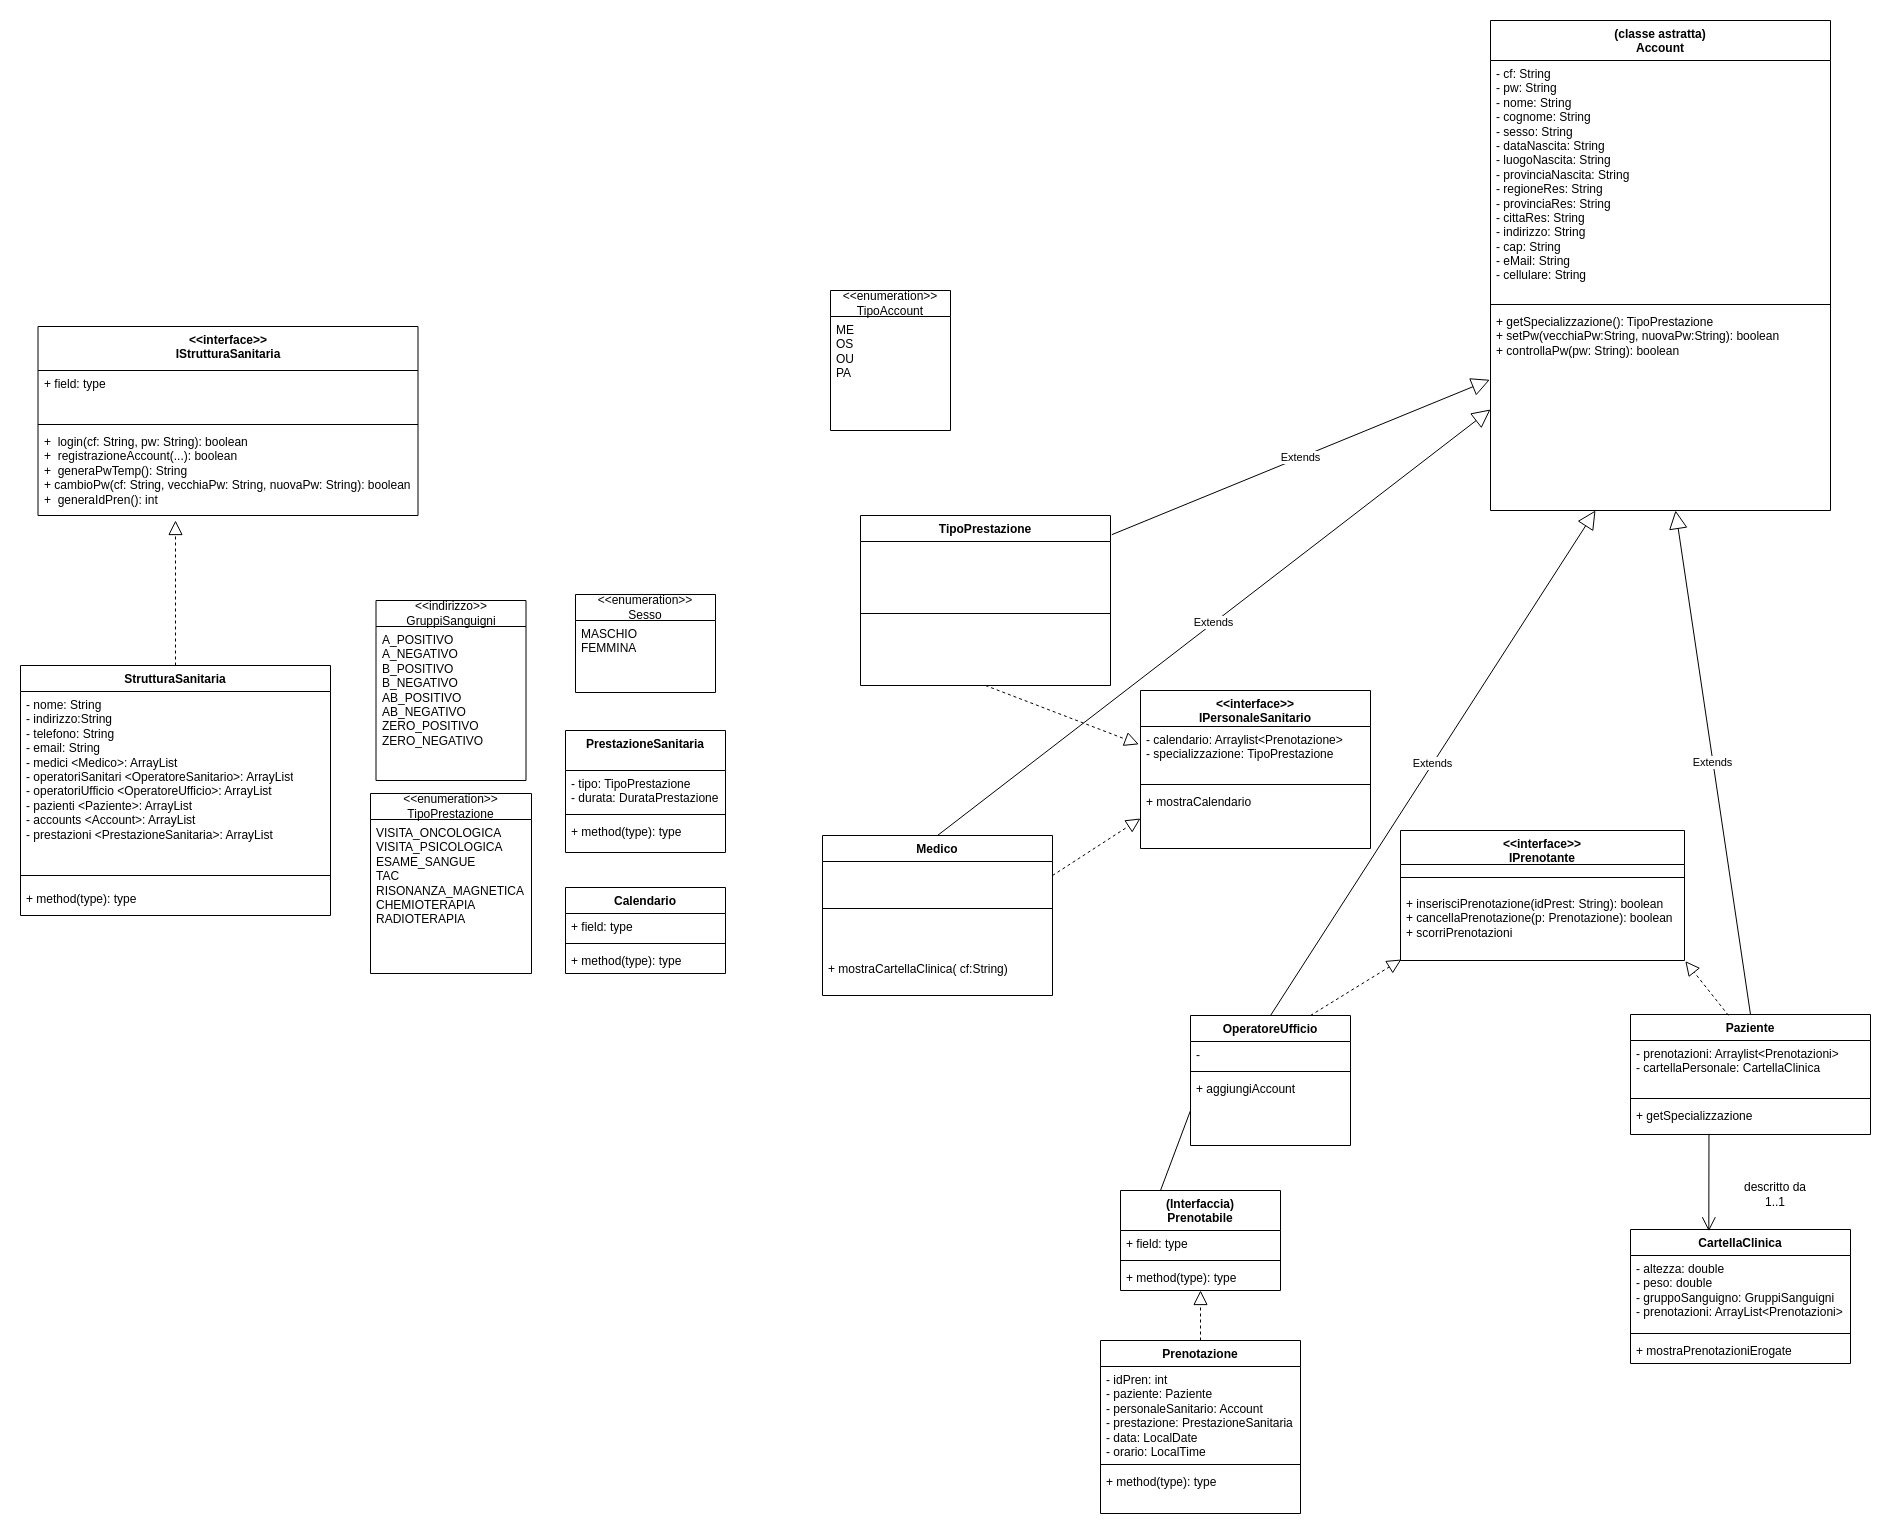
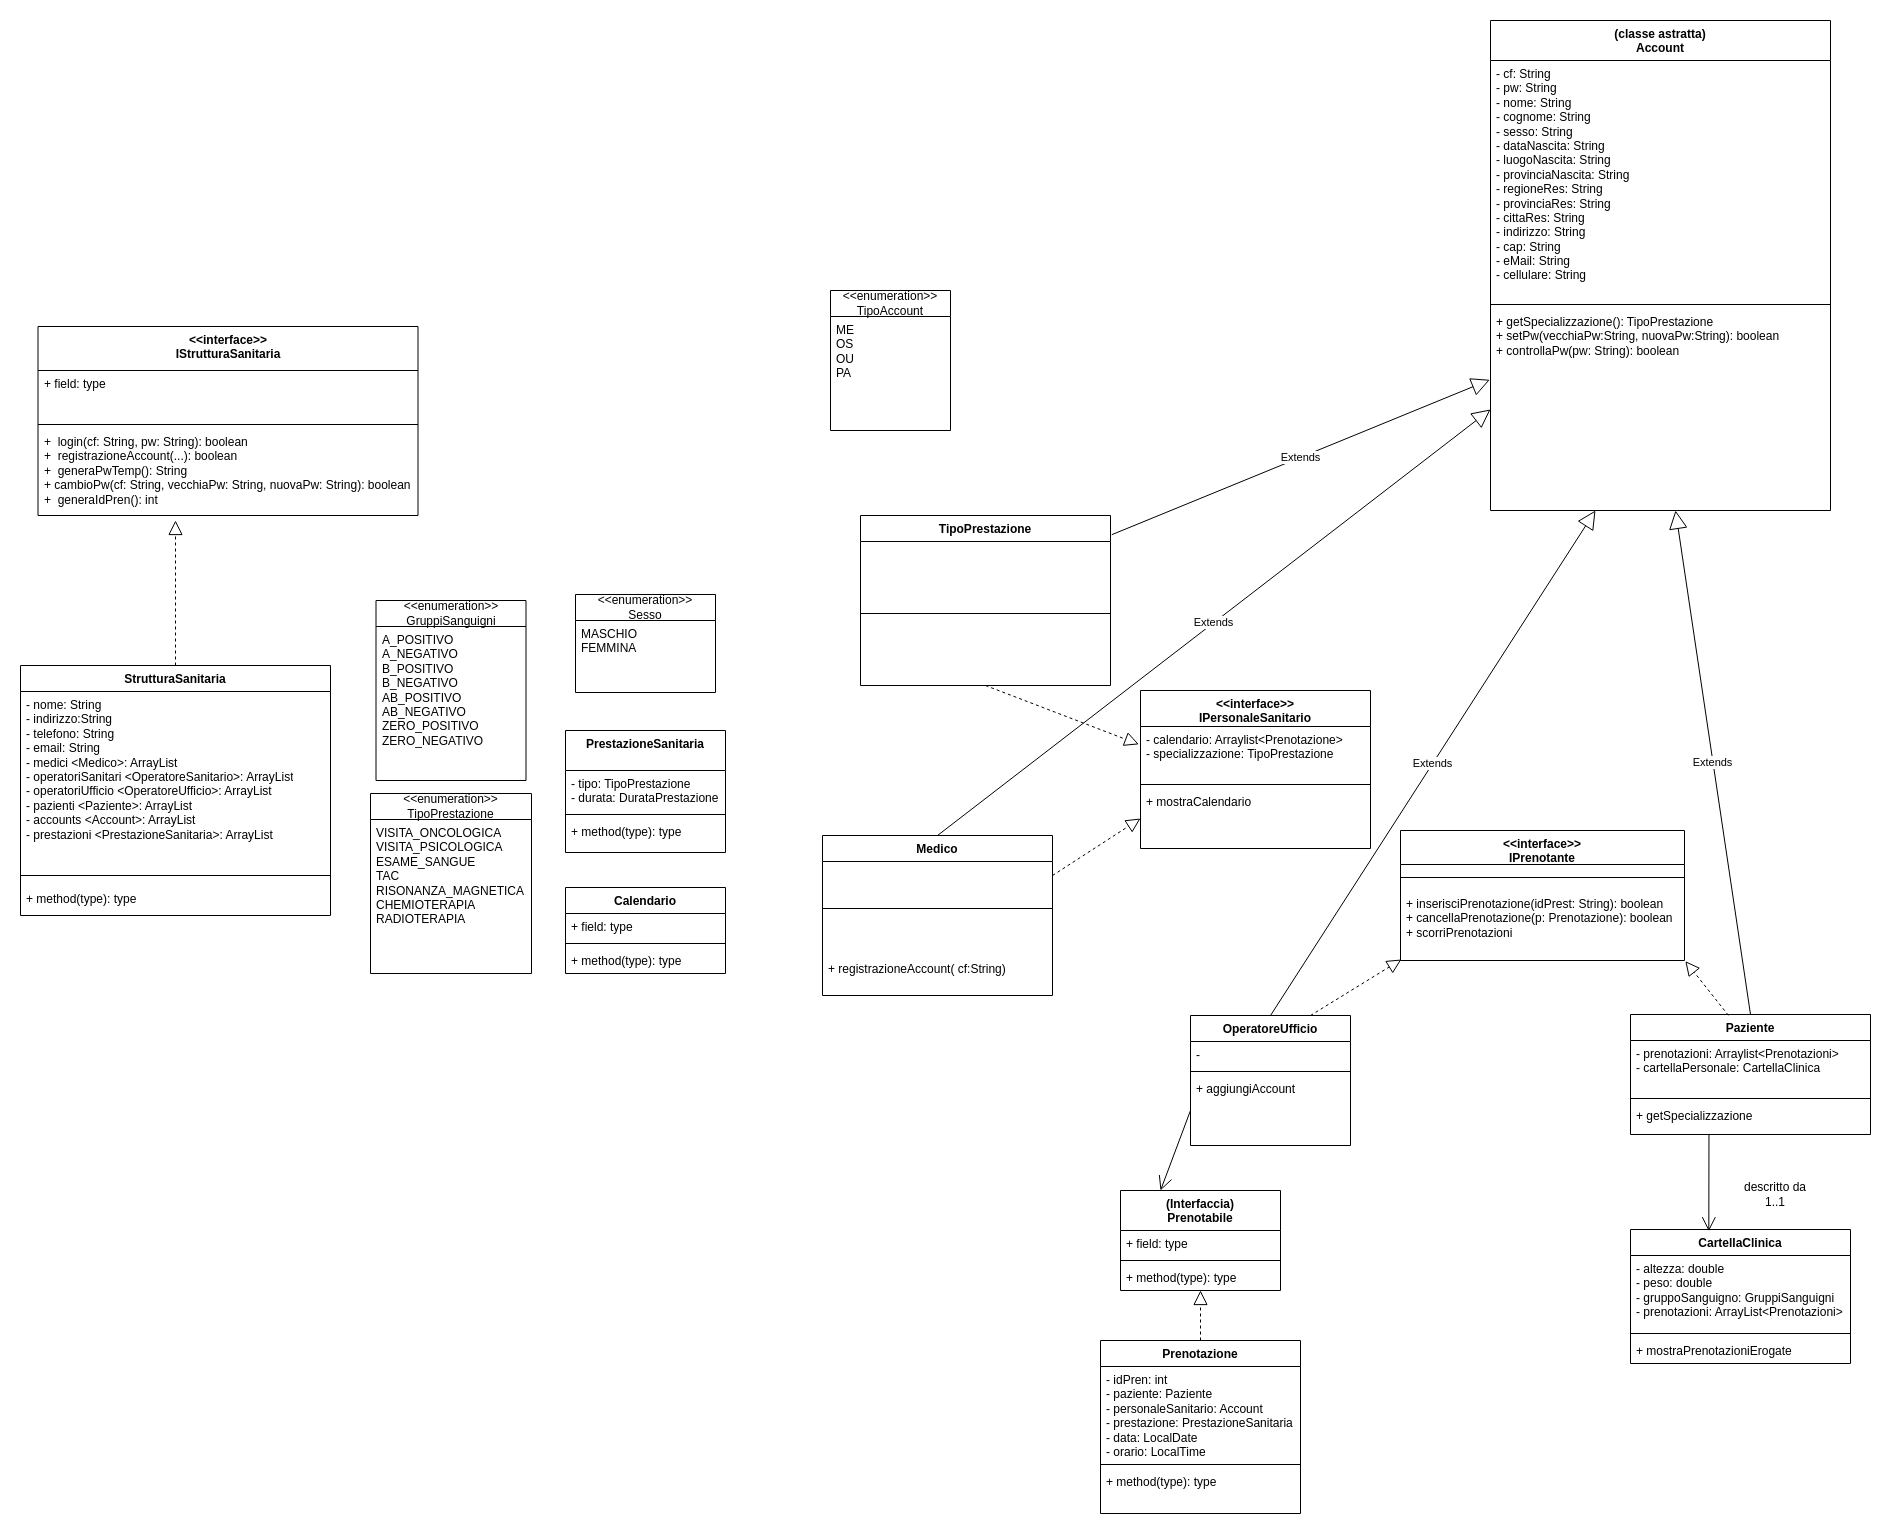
- <mxCell id="62" value="&amp;lt;&amp;lt;indirizzo&amp;gt;&amp;gt;&lt;br style=&quot;border-color: var(--border-color);&quot;&gt;GruppiSanguigni" style="swimlane;fontStyle=0;childLayout=stackLayout;horizontal=1;startSize=26;fillColor=none;horizontalStack=0;resizeParent=1;resizeParentMax=0;resizeLast=0;collapsible=1;marginBottom=0;whiteSpace=wrap;html=1;" parent="1" vertex="1"><mxGeometry x="375.5" y="600" width="150" height="180" as="geometry" /></mxCell>
+ <mxCell id="62" value="&amp;lt;&amp;lt;enumeration&amp;gt;&amp;gt;&lt;br style=&quot;border-color: var(--border-color);&quot;&gt;GruppiSanguigni" style="swimlane;fontStyle=0;childLayout=stackLayout;horizontal=1;startSize=26;fillColor=none;horizontalStack=0;resizeParent=1;resizeParentMax=0;resizeLast=0;collapsible=1;marginBottom=0;whiteSpace=wrap;html=1;" parent="1" vertex="1"><mxGeometry x="375.5" y="600" width="150" height="180" as="geometry" /></mxCell>
- <mxCell id="4" value="+ mostraCartellaClinica( cf:String)" style="text;strokeColor=none;fillColor=none;align=left;verticalAlign=top;spacingLeft=4;spacingRight=4;overflow=hidden;rotatable=0;points=[[0,0.5],[1,0.5]];portConstraint=eastwest;whiteSpace=wrap;html=1;" parent="2" vertex="1"><mxGeometry y="120" width="230" height="40" as="geometry" /></mxCell>
+ <mxCell id="4" value="+ registrazioneAccount( cf:String)" style="text;strokeColor=none;fillColor=none;align=left;verticalAlign=top;spacingLeft=4;spacingRight=4;overflow=hidden;rotatable=0;points=[[0,0.5],[1,0.5]];portConstraint=eastwest;whiteSpace=wrap;html=1;" parent="2" vertex="1"><mxGeometry y="120" width="230" height="40" as="geometry" /></mxCell>
- <mxCell id="45" value="" style="endArrow=none;endFill=1;endSize=12;html=1;rounded=0;entryX=0.25;entryY=0;entryDx=0;entryDy=0;exitX=0;exitY=0.5;exitDx=0;exitDy=0;" parent="1" source="8" target="46" edge="1"><mxGeometry width="160" relative="1" as="geometry"><mxPoint x="1294" y="1145" as="sourcePoint" /><mxPoint x="1480" y="850" as="targetPoint" /></mxGeometry></mxCell>
+ <mxCell id="45" value="" style="endArrow=open;endFill=1;endSize=12;html=1;rounded=0;entryX=0.25;entryY=0;entryDx=0;entryDy=0;exitX=0;exitY=0.5;exitDx=0;exitDy=0;" parent="1" source="8" target="46" edge="1"><mxGeometry width="160" relative="1" as="geometry"><mxPoint x="1294" y="1145" as="sourcePoint" /><mxPoint x="1480" y="850" as="targetPoint" /></mxGeometry></mxCell>
